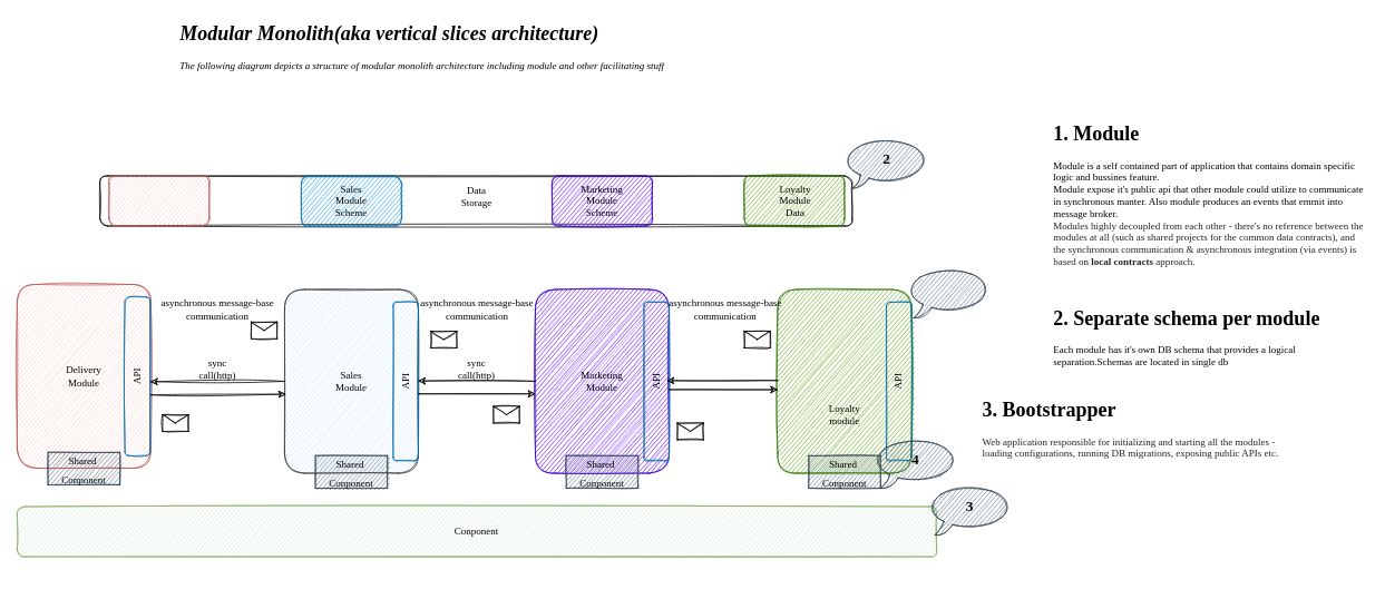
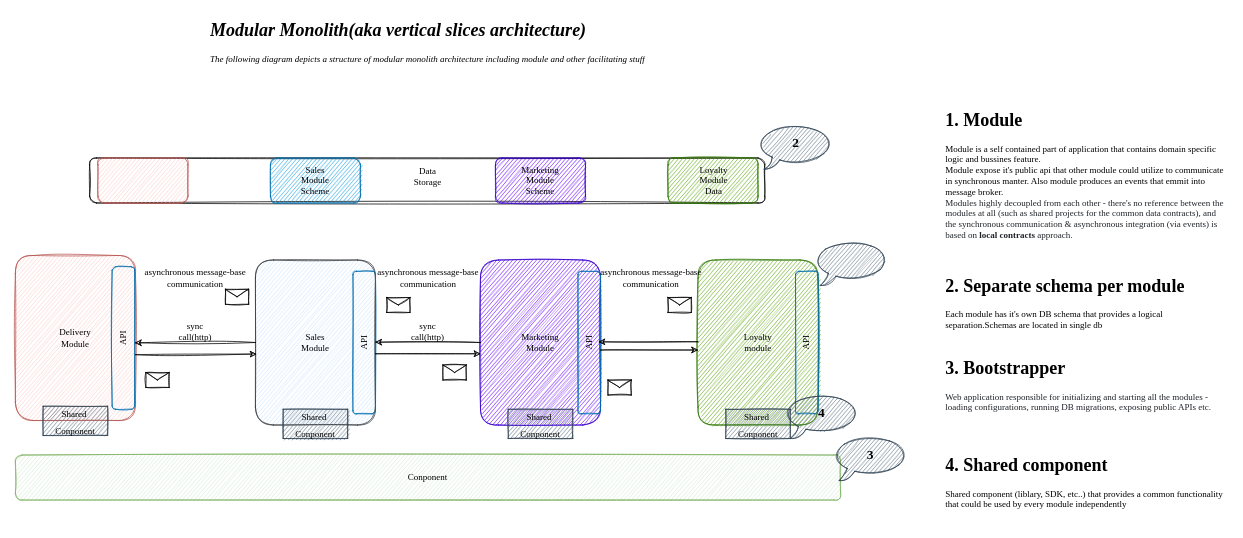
- <mxCell id="3" value="&lt;h1&gt;&lt;i&gt;&lt;font face=&quot;Comic Sans MS&quot;&gt;Modular Monolith(aka vertical slices architecture)&lt;/font&gt;&lt;/i&gt;&lt;/h1&gt;&lt;p&gt;&lt;i&gt;&lt;font face=&quot;Comic Sans MS&quot;&gt;The following diagram depicts a structure of modular monolith architecture including module and other facilitating stuff&lt;/font&gt;&lt;/i&gt;&lt;/p&gt;" style="text;html=1;strokeColor=none;fillColor=none;spacing=5;spacingTop=-20;whiteSpace=wrap;overflow=hidden;rounded=0;sketch=1;" vertex="1" parent="1"><mxGeometry x="210" y="20" width="620" height="120" as="geometry" /></mxCell>
+ <mxCell id="3" value="&lt;h1&gt;&lt;i&gt;&lt;font face=&quot;Comic Sans MS&quot;&gt;Modular Monolith(aka vertical slices architecture)&lt;/font&gt;&lt;/i&gt;&lt;/h1&gt;&lt;p&gt;&lt;i&gt;&lt;font face=&quot;Comic Sans MS&quot;&gt;The following diagram depicts a structure of modular monolith architecture including module and other facilitating stuff&lt;/font&gt;&lt;/i&gt;&lt;/p&gt;" style="text;html=1;strokeColor=none;fillColor=none;spacing=5;spacingTop=-20;whiteSpace=wrap;overflow=hidden;rounded=0;sketch=1;" vertex="1" parent="1"><mxGeometry x="275" y="20" width="620" height="120" as="geometry" /></mxCell>
- <mxCell id="10" value="Loyalty module" style="text;html=1;strokeColor=none;fillColor=none;align=center;verticalAlign=middle;whiteSpace=wrap;rounded=0;sketch=1;fontFamily=Comic Sans MS;" vertex="1" parent="1"><mxGeometry x="980" y="481" width="60" height="30" as="geometry" /></mxCell>
+ <mxCell id="10" value="Loyalty module" style="text;html=1;strokeColor=none;fillColor=none;align=center;verticalAlign=middle;whiteSpace=wrap;rounded=0;sketch=1;fontFamily=Comic Sans MS;" vertex="1" parent="1"><mxGeometry x="980" y="441" width="60" height="30" as="geometry" /></mxCell>
- <mxCell id="61" value="&lt;h1&gt;3. Bootstrapper&lt;/h1&gt;&lt;p style=&quot;&quot;&gt;&lt;span style=&quot;color: rgb(31, 35, 40); background-color: rgb(255, 255, 255);&quot;&gt;&lt;font style=&quot;font-size: 12px;&quot;&gt;Web application responsible for initializing and starting all the modules - loading configurations, running DB migrations, exposing public APIs etc.&lt;/font&gt;&lt;/span&gt;&lt;br&gt;&lt;/p&gt;" style="text;html=1;strokeColor=none;fillColor=none;spacing=5;spacingTop=-20;whiteSpace=wrap;overflow=hidden;rounded=0;sketch=1;fontFamily=Comic Sans MS;fontSize=12;fontColor=#000000;" vertex="1" parent="1"><mxGeometry x="1170" y="471" width="380" height="95" as="geometry" /></mxCell>
+ <mxCell id="61" value="&lt;h1&gt;3. Bootstrapper&lt;/h1&gt;&lt;p style=&quot;&quot;&gt;&lt;span style=&quot;color: rgb(31, 35, 40); background-color: rgb(255, 255, 255);&quot;&gt;&lt;font style=&quot;font-size: 12px;&quot;&gt;Web application responsible for initializing and starting all the modules - loading configurations, running DB migrations, exposing public APIs etc.&lt;/font&gt;&lt;/span&gt;&lt;br&gt;&lt;/p&gt;" style="text;html=1;strokeColor=none;fillColor=none;spacing=5;spacingTop=-20;whiteSpace=wrap;overflow=hidden;rounded=0;sketch=1;fontFamily=Comic Sans MS;fontSize=12;fontColor=#000000;" vertex="1" parent="1"><mxGeometry x="1255" y="471" width="380" height="95" as="geometry" /></mxCell>
+ <mxCell id="60" value="&lt;h1&gt;4. Shared component&lt;/h1&gt;&lt;p style=&quot;&quot;&gt;Shared component (liblary, SDK, etc..) that provides a common functionality that could be used by every module independently&lt;/p&gt;" style="text;html=1;strokeColor=none;fillColor=none;spacing=5;spacingTop=-20;whiteSpace=wrap;overflow=hidden;rounded=0;sketch=1;fontFamily=Comic Sans MS;fontSize=12;fontColor=#000000;" vertex="1" parent="1"><mxGeometry x="1255" y="600" width="380" height="95" as="geometry" /></mxCell>
